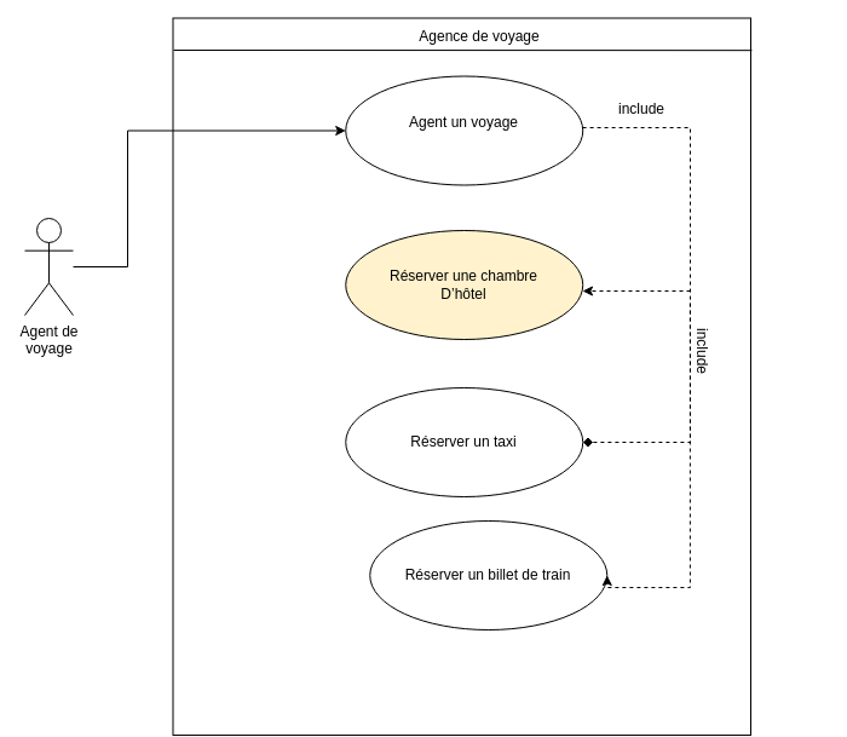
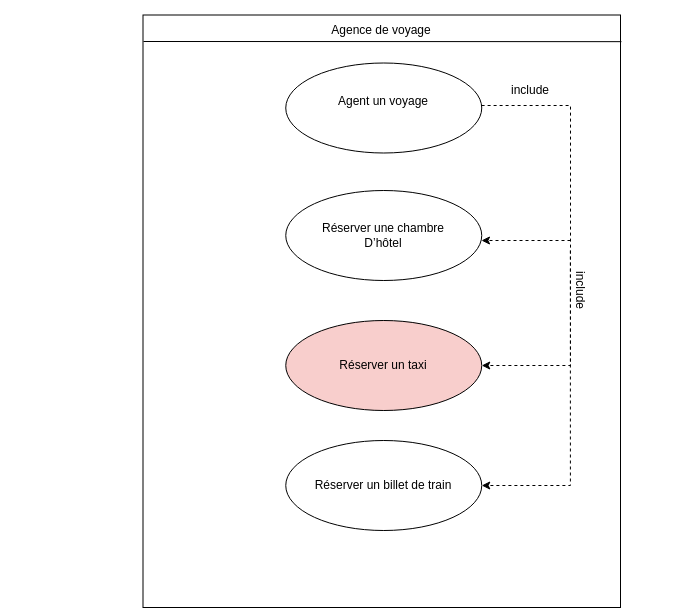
- <mxCell id="9" value="Agence de voyage " style="text;html=1;strokeColor=none;fillColor=none;align=center;verticalAlign=middle;whiteSpace=wrap;rounded=0;" vertex="1" parent="1"><mxGeometry x="296.25" y="20" width="200" height="20" as="geometry" /></mxCell>
+ <mxCell id="9" value="Agence de voyage " style="text;html=1;strokeColor=none;fillColor=none;align=center;verticalAlign=middle;whiteSpace=wrap;rounded=0;" vertex="1" parent="1"><mxGeometry x="281.25" y="20" width="200" height="20" as="geometry" /></mxCell>
- <mxCell id="3" value="" style="edgeStyle=orthogonalEdgeStyle;rounded=0;orthogonalLoop=1;jettySize=auto;html=1;entryX=0;entryY=0.5;entryDx=0;entryDy=0;" edge="1" parent="1" source="4" target="8"><mxGeometry relative="1" as="geometry"><mxPoint x="383" y="180" as="targetPoint" /><Array as="points"><mxPoint x="105" y="220" /><mxPoint x="105" y="108" /></Array></mxGeometry></mxCell>
- <mxCell id="4" value="&lt;div&gt;Agent de &lt;br&gt;&lt;/div&gt;&lt;div&gt;voyage&lt;br&gt;&lt;/div&gt;" style="shape=umlActor;verticalLabelPosition=bottom;verticalAlign=top;html=1;outlineConnect=0;" vertex="1" parent="1"><mxGeometry x="20" y="180" width="40" height="80" as="geometry" /></mxCell>
- <mxCell id="5" value="&lt;div&gt;Réserver une chambre&lt;/div&gt;&lt;div&gt;D’hôtel &lt;br&gt;&lt;/div&gt;" style="ellipse;whiteSpace=wrap;html=1;fillColor=#fff2cc;" vertex="1" parent="1"><mxGeometry x="285.25" y="190" width="196" height="90" as="geometry" /></mxCell>
+ <mxCell id="5" value="&lt;div&gt;Réserver une chambre&lt;/div&gt;&lt;div&gt;D’hôtel &lt;br&gt;&lt;/div&gt;" style="ellipse;whiteSpace=wrap;html=1;" vertex="1" parent="1"><mxGeometry x="285.25" y="190" width="196" height="90" as="geometry" /></mxCell>
- <mxCell id="7" value="Réserver un taxi" style="ellipse;whiteSpace=wrap;html=1;" vertex="1" parent="1"><mxGeometry x="285.25" y="320" width="196" height="90" as="geometry" /></mxCell>
+ <mxCell id="7" value="Réserver un taxi" style="ellipse;whiteSpace=wrap;html=1;fillColor=#f8cecc;" vertex="1" parent="1"><mxGeometry x="285.25" y="320" width="196" height="90" as="geometry" /></mxCell>
- <mxCell id="10" value="" style="edgeStyle=orthogonalEdgeStyle;rounded=0;orthogonalLoop=1;jettySize=auto;html=1;entryX=1;entryY=0.5;entryDx=0;entryDy=0;dashed=1;endArrow=diamond;" edge="1" parent="1" source="8" target="7"><mxGeometry relative="1" as="geometry"><mxPoint x="260" y="220" as="sourcePoint" /><mxPoint x="583" y="190" as="targetPoint" /><Array as="points"><mxPoint x="570" y="105" /><mxPoint x="570" y="365" /></Array></mxGeometry></mxCell>
+ <mxCell id="10" value="" style="edgeStyle=orthogonalEdgeStyle;rounded=0;orthogonalLoop=1;jettySize=auto;html=1;entryX=1;entryY=0.5;entryDx=0;entryDy=0;dashed=1;" edge="1" parent="1" source="8" target="7"><mxGeometry relative="1" as="geometry"><mxPoint x="260" y="220" as="sourcePoint" /><mxPoint x="583" y="190" as="targetPoint" /><Array as="points"><mxPoint x="570" y="105" /><mxPoint x="570" y="365" /></Array></mxGeometry></mxCell>
- <mxCell id="6" value="Réserver un billet de train" style="ellipse;whiteSpace=wrap;html=1;" vertex="1" parent="1"><mxGeometry x="305.25" y="430" width="196" height="90" as="geometry" /></mxCell>
+ <mxCell id="6" value="Réserver un billet de train" style="ellipse;whiteSpace=wrap;html=1;" vertex="1" parent="1"><mxGeometry x="285.25" y="440" width="196" height="90" as="geometry" /></mxCell>
